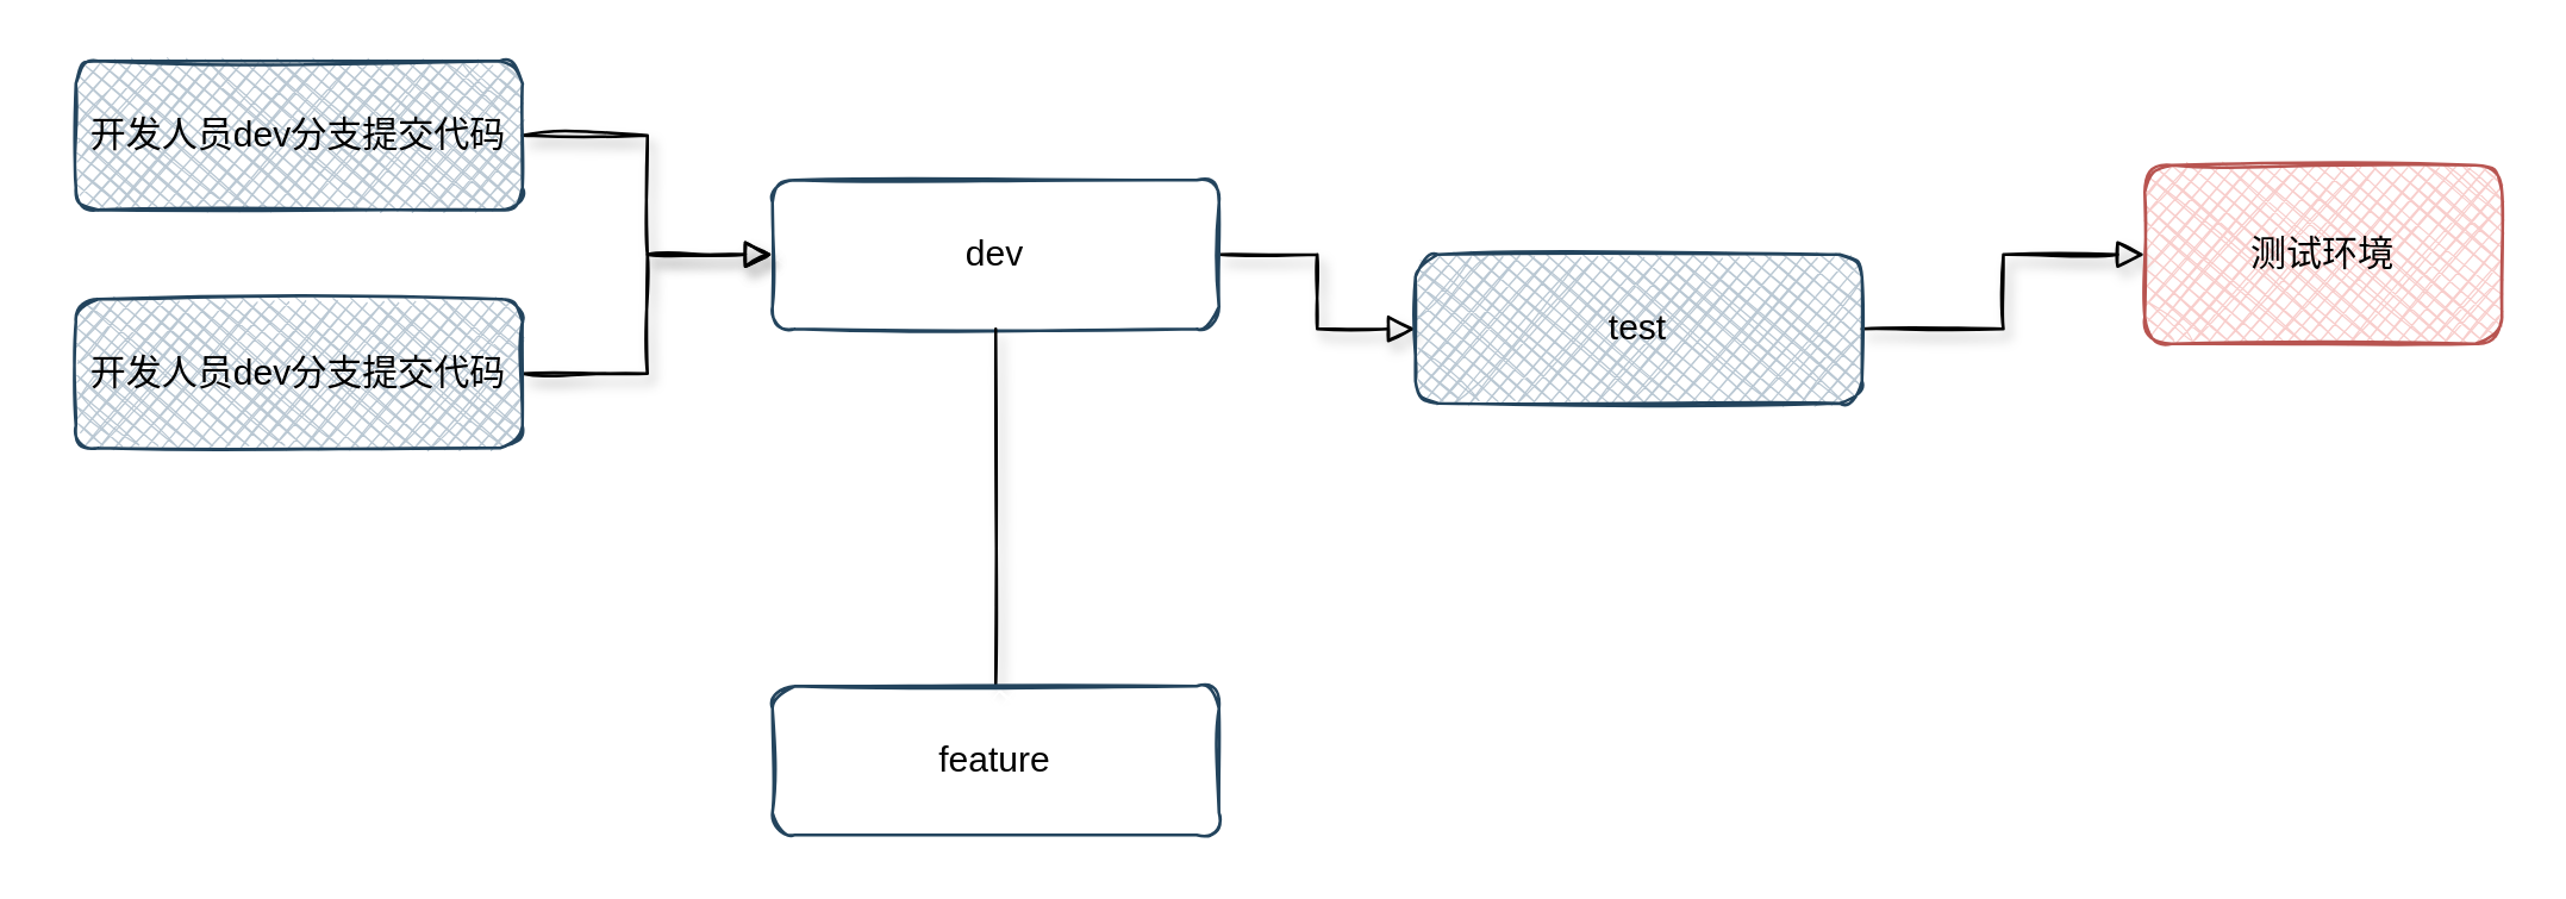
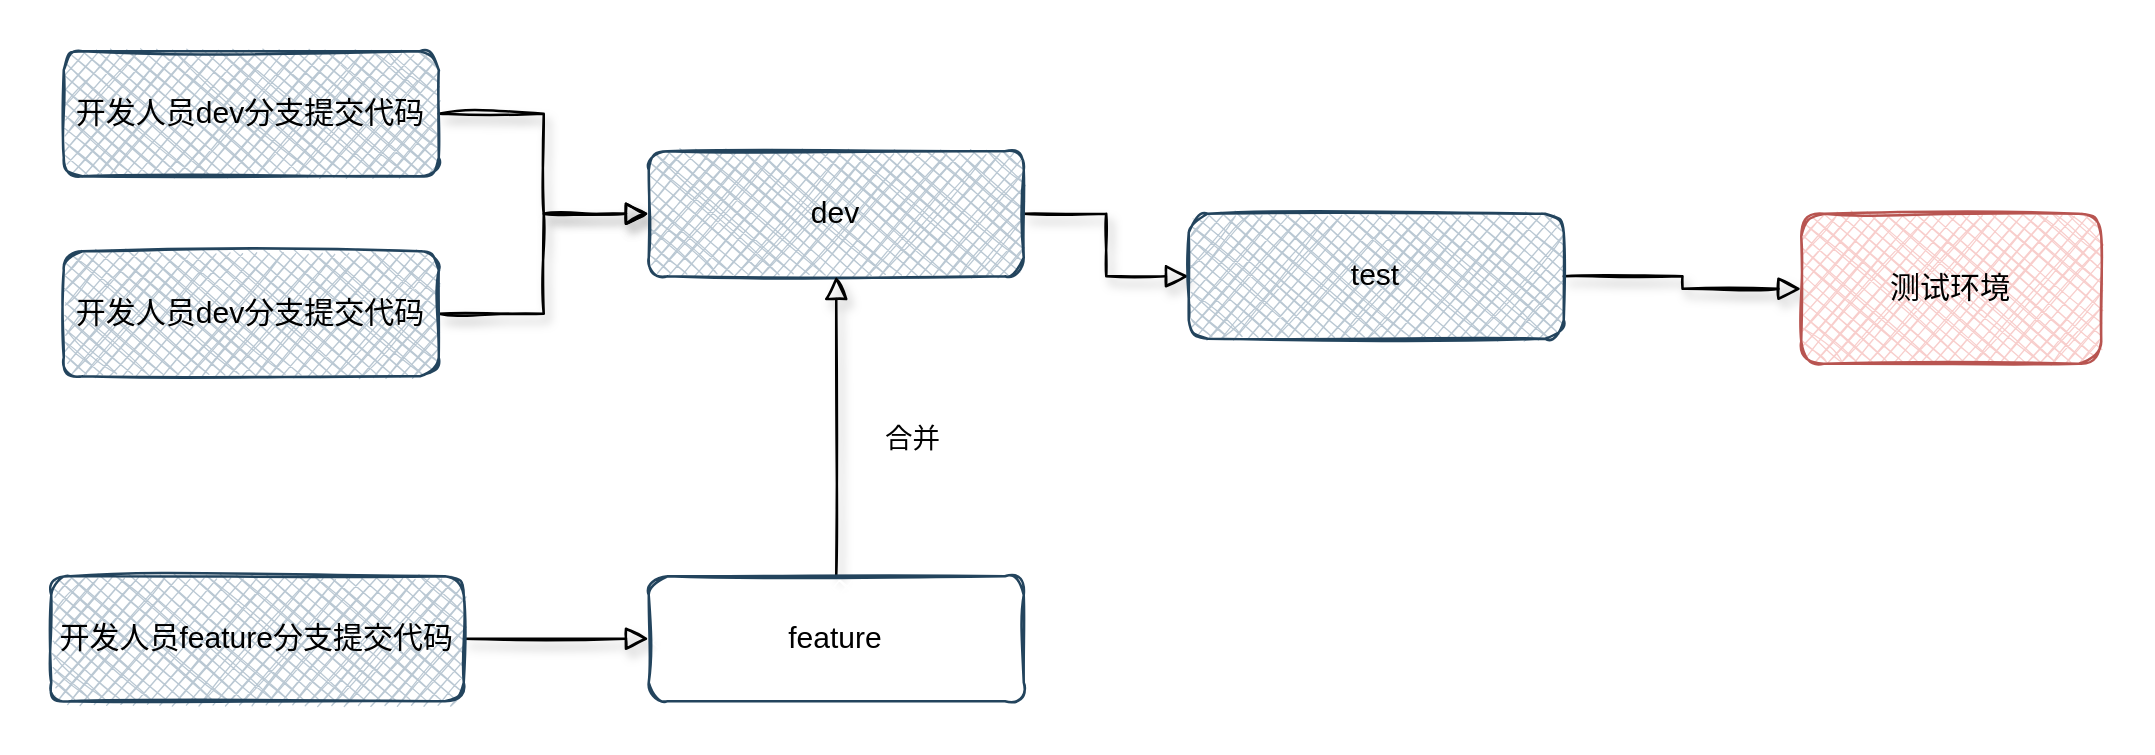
- <mxCell id="5" value="dev" style="rounded=1;whiteSpace=wrap;html=1;fillColor=#ffffff;strokeColor=#23445d;gradientDirection=north;shadow=0;sketch=1;glass=0;fillStyle=cross-hatch;strokeWidth=1;perimeterSpacing=0;" parent="1" vertex="1"><mxGeometry x="259" y="60" width="150" height="50" as="geometry" /></mxCell>
+ <mxCell id="5" value="dev" style="rounded=1;whiteSpace=wrap;html=1;fillColor=#bac8d3;strokeColor=#23445d;gradientDirection=north;shadow=0;sketch=1;glass=0;fillStyle=cross-hatch;strokeWidth=1;perimeterSpacing=0;" parent="1" vertex="1"><mxGeometry x="259" y="60" width="150" height="50" as="geometry" /></mxCell>
- <mxCell id="15" value="测试环境" style="whiteSpace=wrap;html=1;fillColor=#f8cecc;strokeColor=#b85450;rounded=1;gradientDirection=north;shadow=0;sketch=1;glass=0;fillStyle=cross-hatch;strokeWidth=1;" vertex="1" parent="1"><mxGeometry x="720" y="55" width="120" height="60" as="geometry" /></mxCell>
+ <mxCell id="15" value="测试环境" style="whiteSpace=wrap;html=1;fillColor=#f8cecc;strokeColor=#b85450;rounded=1;gradientDirection=north;shadow=0;sketch=1;glass=0;fillStyle=cross-hatch;strokeWidth=1;" vertex="1" parent="1"><mxGeometry x="720" y="85" width="120" height="60" as="geometry" /></mxCell>
- <mxCell id="10" style="edgeStyle=orthogonalEdgeStyle;orthogonalLoop=1;jettySize=auto;html=1;entryX=0.5;entryY=1;entryDx=0;entryDy=0;rounded=0;endArrow=none;endFill=0;shadow=1;sketch=1;strokeWidth=1;endSize=7;startSize=7;jumpStyle=arc;" edge="1" parent="1" source="11" target="5"><mxGeometry relative="1" as="geometry" /></mxCell>
+ <mxCell id="10" style="edgeStyle=orthogonalEdgeStyle;orthogonalLoop=1;jettySize=auto;html=1;entryX=0.5;entryY=1;entryDx=0;entryDy=0;rounded=0;endArrow=block;endFill=0;shadow=1;sketch=1;strokeWidth=1;endSize=7;startSize=7;jumpStyle=arc;" edge="1" parent="1" source="11" target="5"><mxGeometry relative="1" as="geometry" /></mxCell>
+ <mxCell id="12" value="合并" style="text;html=1;strokeColor=none;fillColor=none;align=center;verticalAlign=middle;whiteSpace=wrap;rounded=0;fontFamily=Helvetica;fontSize=11;fontColor=default;" vertex="1" parent="1"><mxGeometry x="335" y="160" width="60" height="30" as="geometry" /></mxCell>
+ <mxCell id="9" value="开发人员feature分支提交代码" style="rounded=1;whiteSpace=wrap;html=1;fillColor=#bac8d3;strokeColor=#23445d;gradientDirection=north;shadow=0;sketch=1;glass=0;fillStyle=cross-hatch;strokeWidth=1;perimeterSpacing=0;" vertex="1" parent="1"><mxGeometry x="20" y="230" width="165" height="50" as="geometry" /></mxCell>
+ <mxCell id="8" style="edgeStyle=orthogonalEdgeStyle;rounded=0;orthogonalLoop=1;jettySize=auto;html=1;endArrow=block;endFill=0;shadow=1;sketch=1;strokeWidth=1;endSize=7;startSize=7;" edge="1" parent="1" source="9" target="11"><mxGeometry relative="1" as="geometry" /></mxCell>
